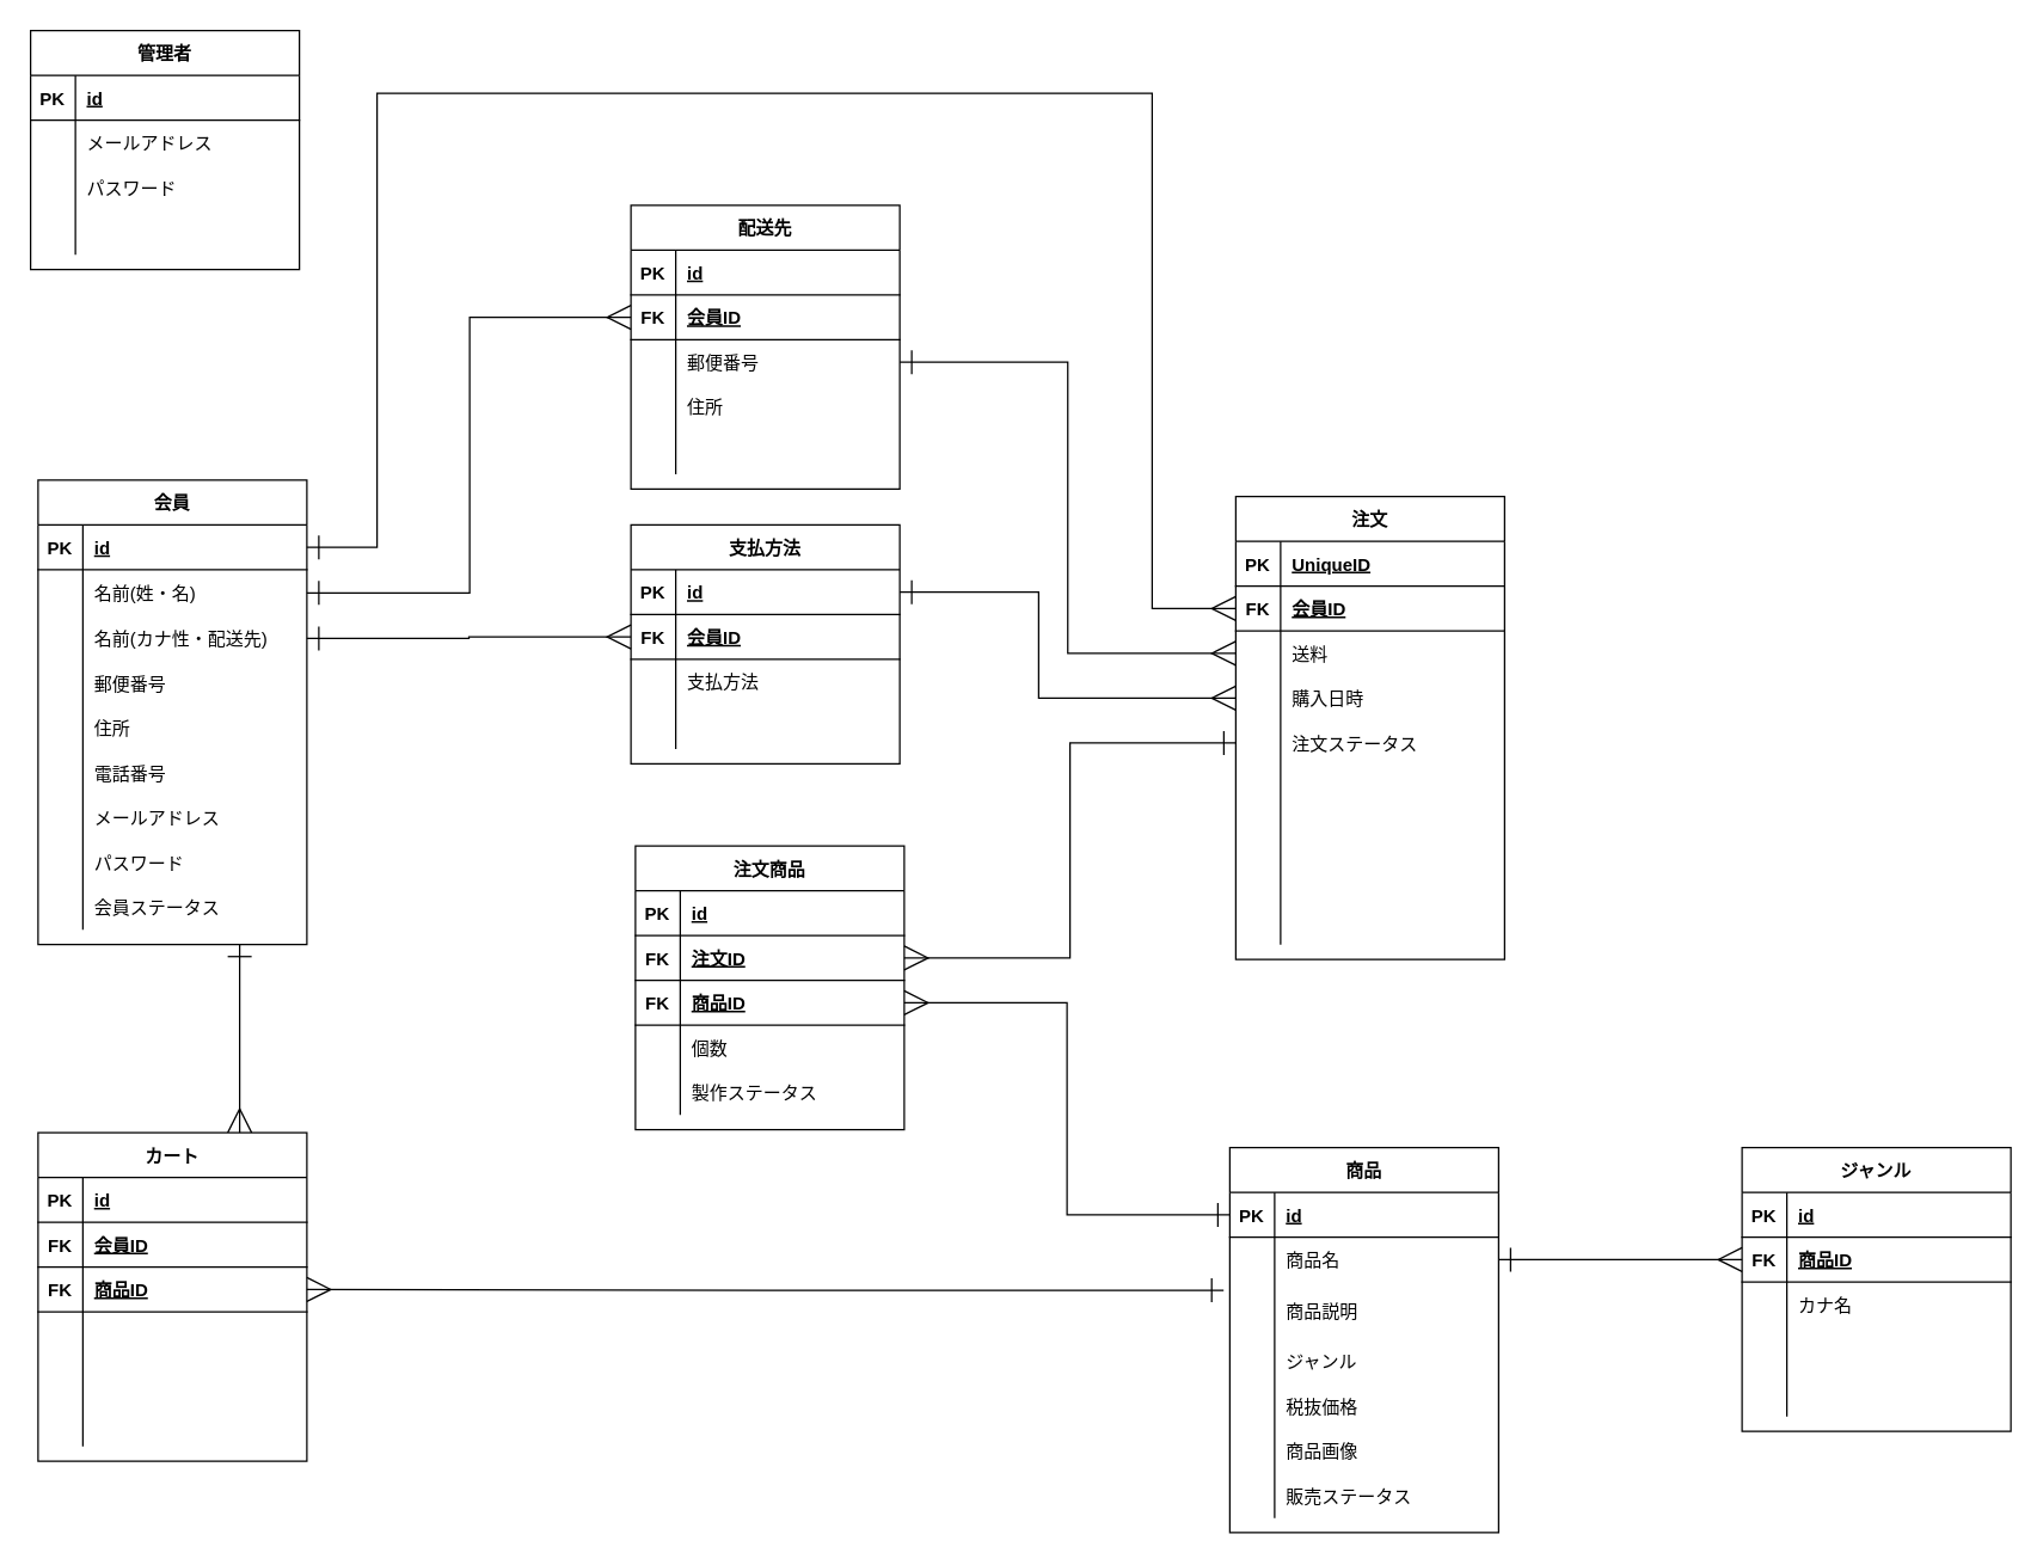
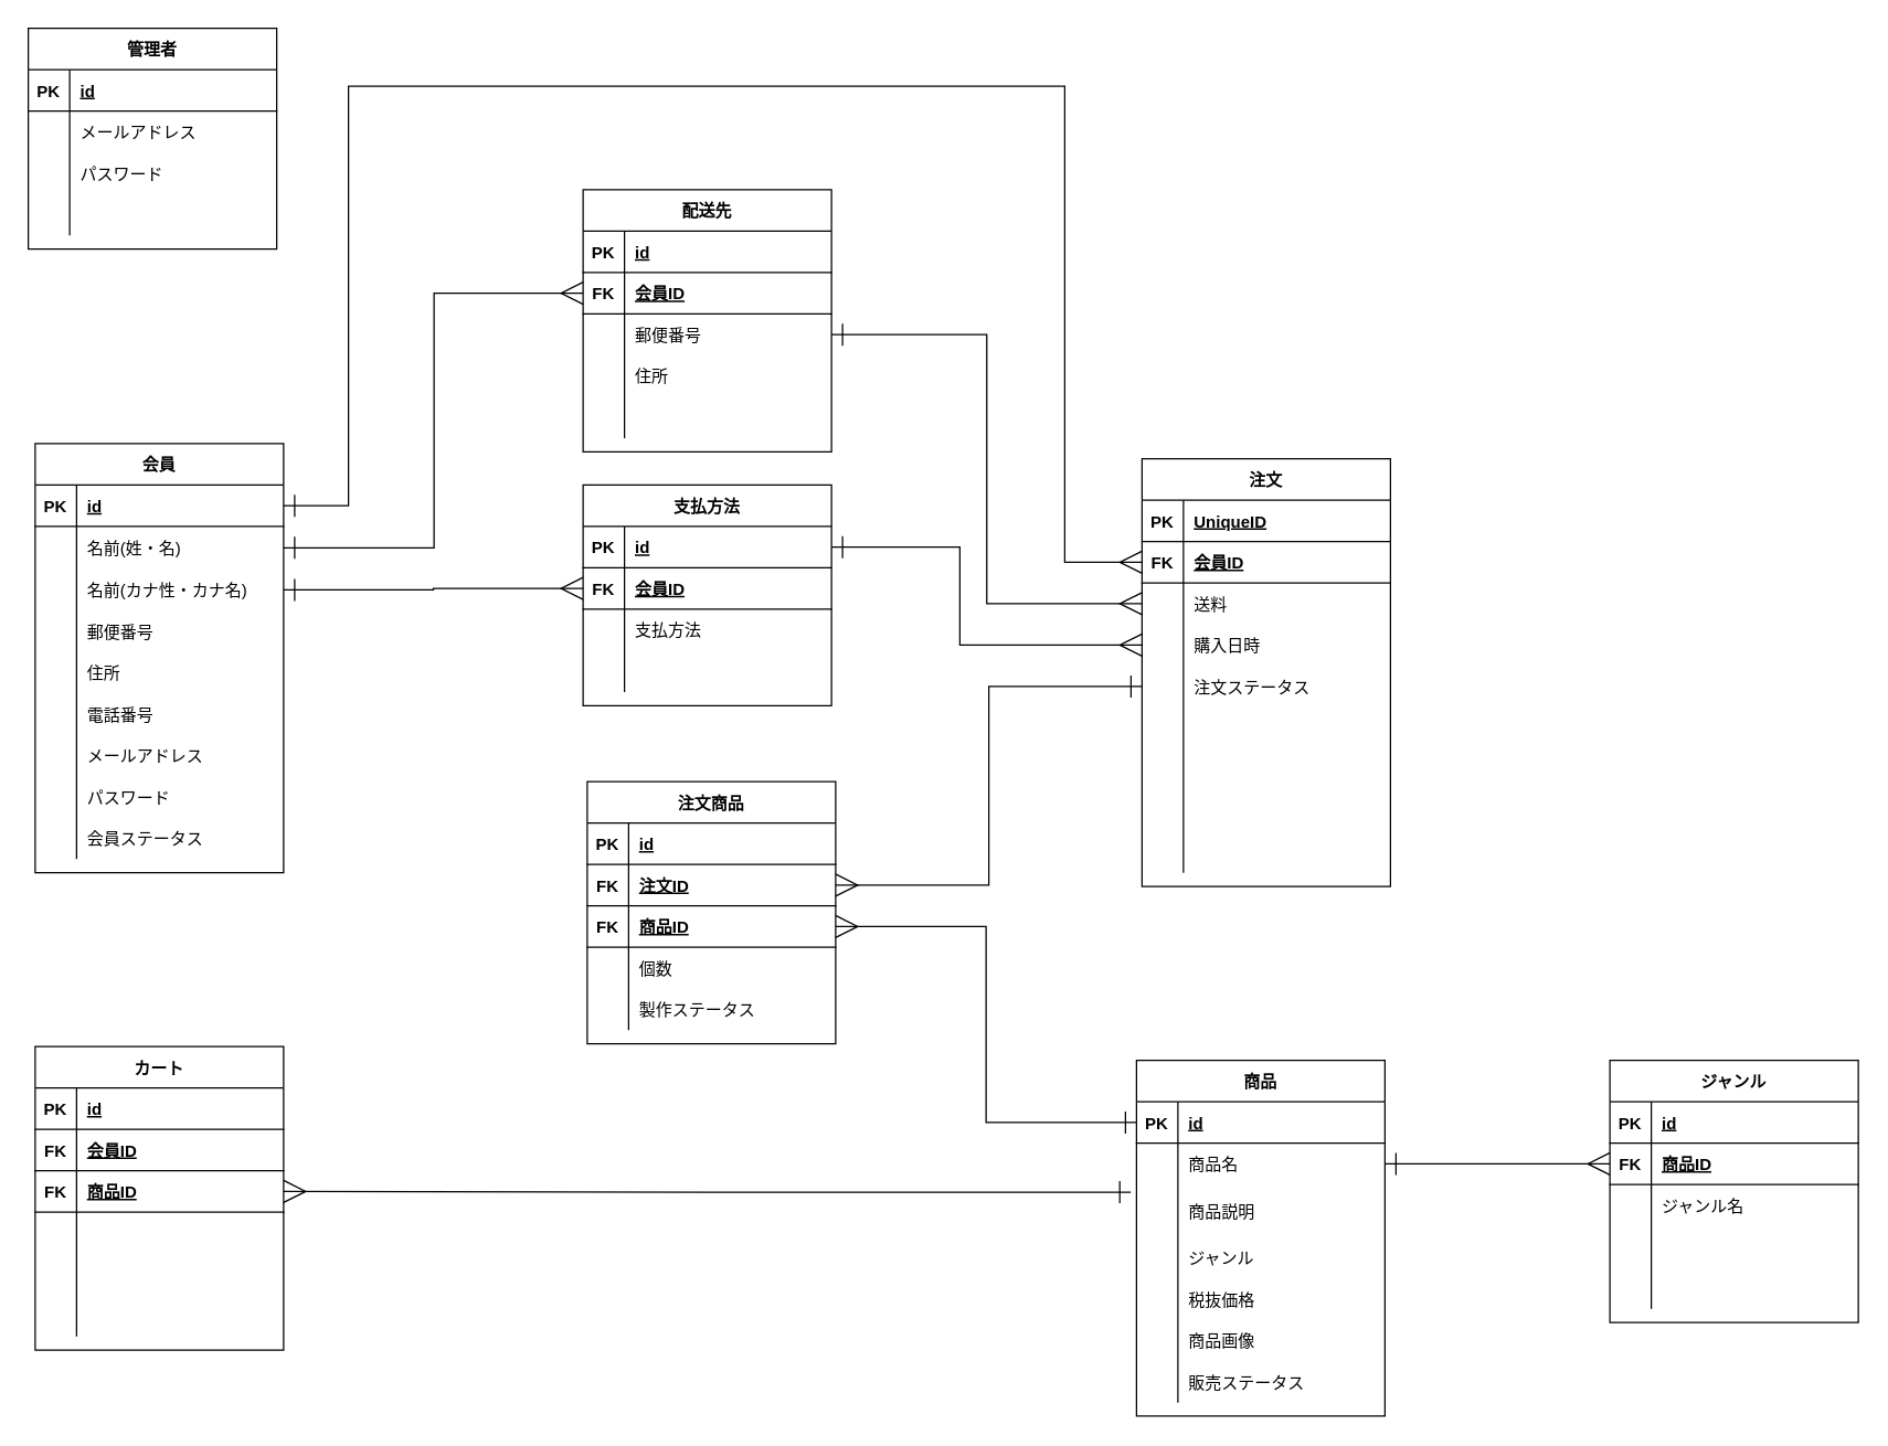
- <mxCell id="11" value="名前(カナ性・配送先)" style="shape=partialRectangle;connectable=0;fillColor=none;top=0;left=0;bottom=0;right=0;align=left;spacingLeft=6;overflow=hidden;hachureGap=4;" parent="9" vertex="1"><mxGeometry x="30" width="150" height="30" as="geometry"><mxRectangle width="150" height="30" as="alternateBounds" /></mxGeometry></mxCell>
+ <mxCell id="11" value="名前(カナ性・カナ名)" style="shape=partialRectangle;connectable=0;fillColor=none;top=0;left=0;bottom=0;right=0;align=left;spacingLeft=6;overflow=hidden;hachureGap=4;" parent="9" vertex="1"><mxGeometry x="30" width="150" height="30" as="geometry"><mxRectangle width="150" height="30" as="alternateBounds" /></mxGeometry></mxCell>
- <mxCell id="80" style="edgeStyle=orthogonalEdgeStyle;rounded=0;orthogonalLoop=1;jettySize=auto;html=1;exitX=0.75;exitY=1;exitDx=0;exitDy=0;startArrow=ERone;startFill=0;endArrow=ERmany;endFill=0;startSize=14;endSize=14;sourcePerimeterSpacing=8;targetPerimeterSpacing=8;entryX=0.75;entryY=0;entryDx=0;entryDy=0;" edge="1" parent="1" source="2" target="81"><mxGeometry relative="1" as="geometry"><mxPoint x="61" y="698" as="targetPoint" /></mxGeometry></mxCell>
- <mxCell id="125" value="カナ名" style="shape=partialRectangle;connectable=0;fillColor=none;top=0;left=0;bottom=0;right=0;align=left;spacingLeft=6;overflow=hidden;hachureGap=4;" vertex="1" parent="123"><mxGeometry x="30" width="150" height="30" as="geometry"><mxRectangle width="150" height="30" as="alternateBounds" /></mxGeometry></mxCell>
+ <mxCell id="125" value="ジャンル名" style="shape=partialRectangle;connectable=0;fillColor=none;top=0;left=0;bottom=0;right=0;align=left;spacingLeft=6;overflow=hidden;hachureGap=4;" vertex="1" parent="123"><mxGeometry x="30" width="150" height="30" as="geometry"><mxRectangle width="150" height="30" as="alternateBounds" /></mxGeometry></mxCell>
